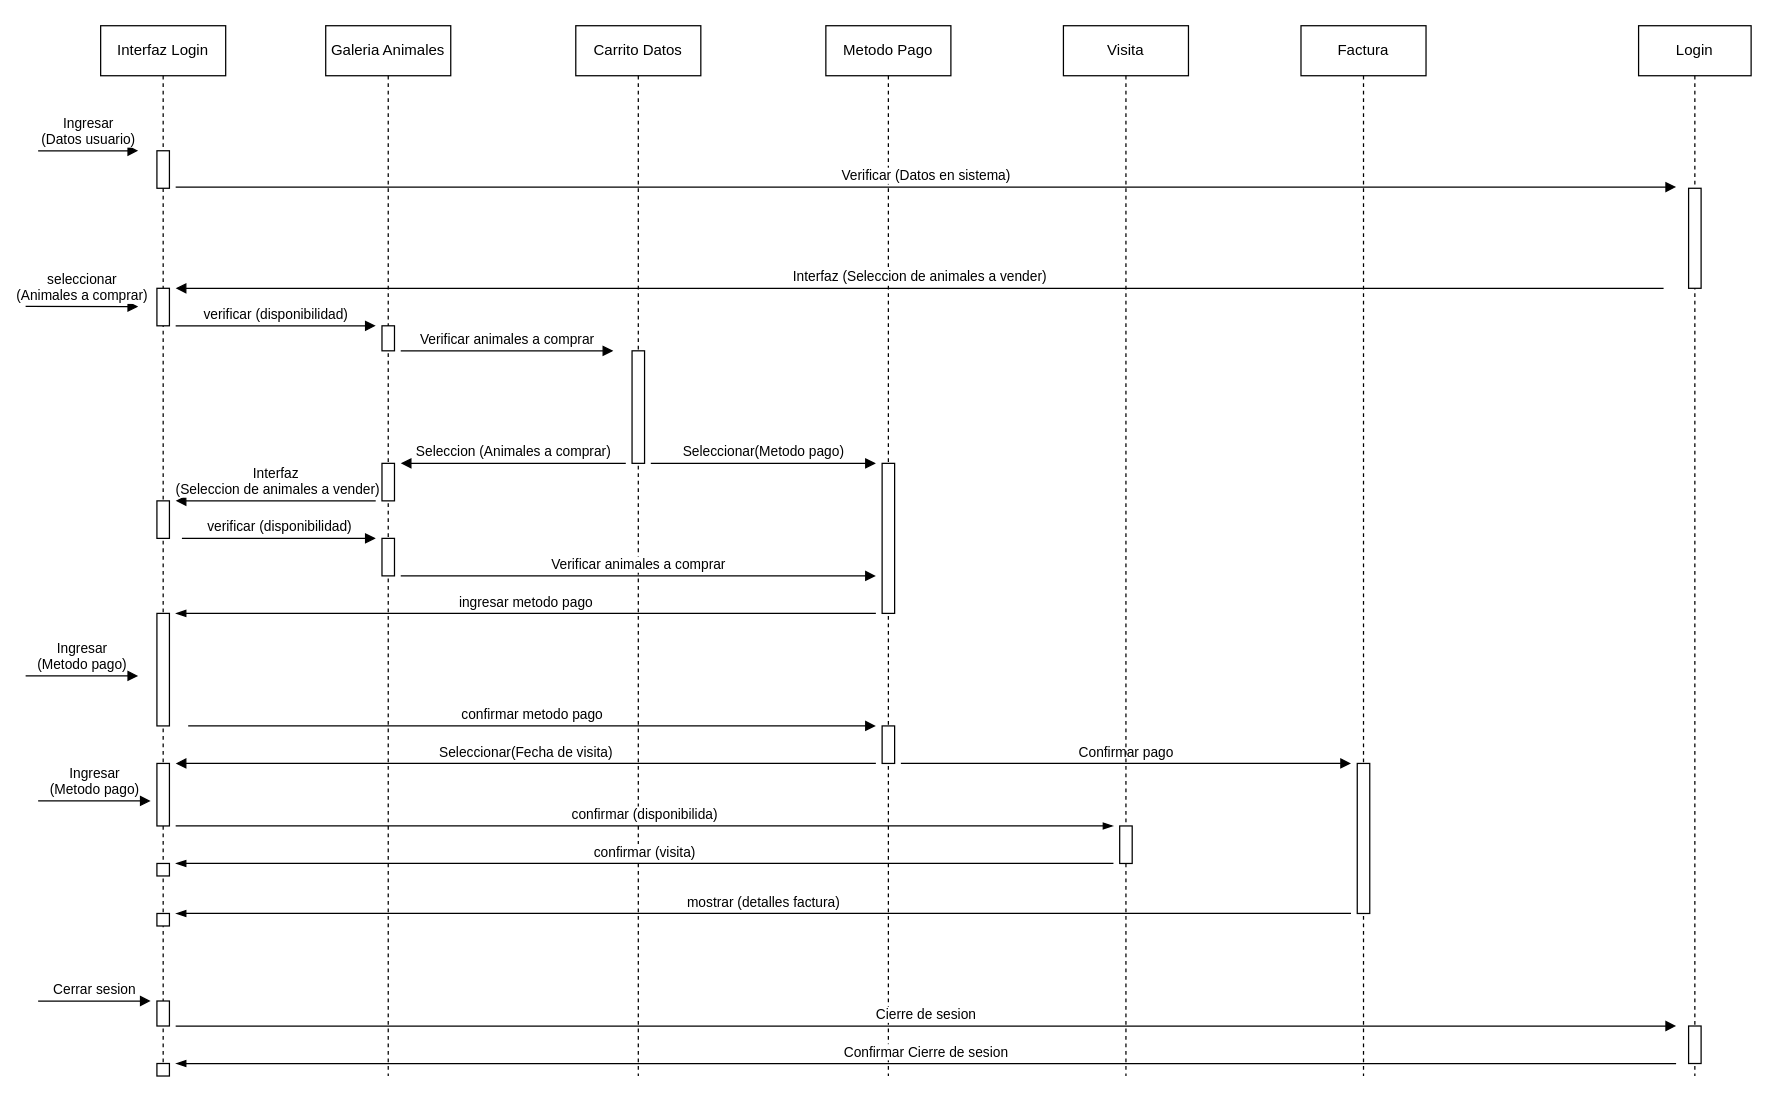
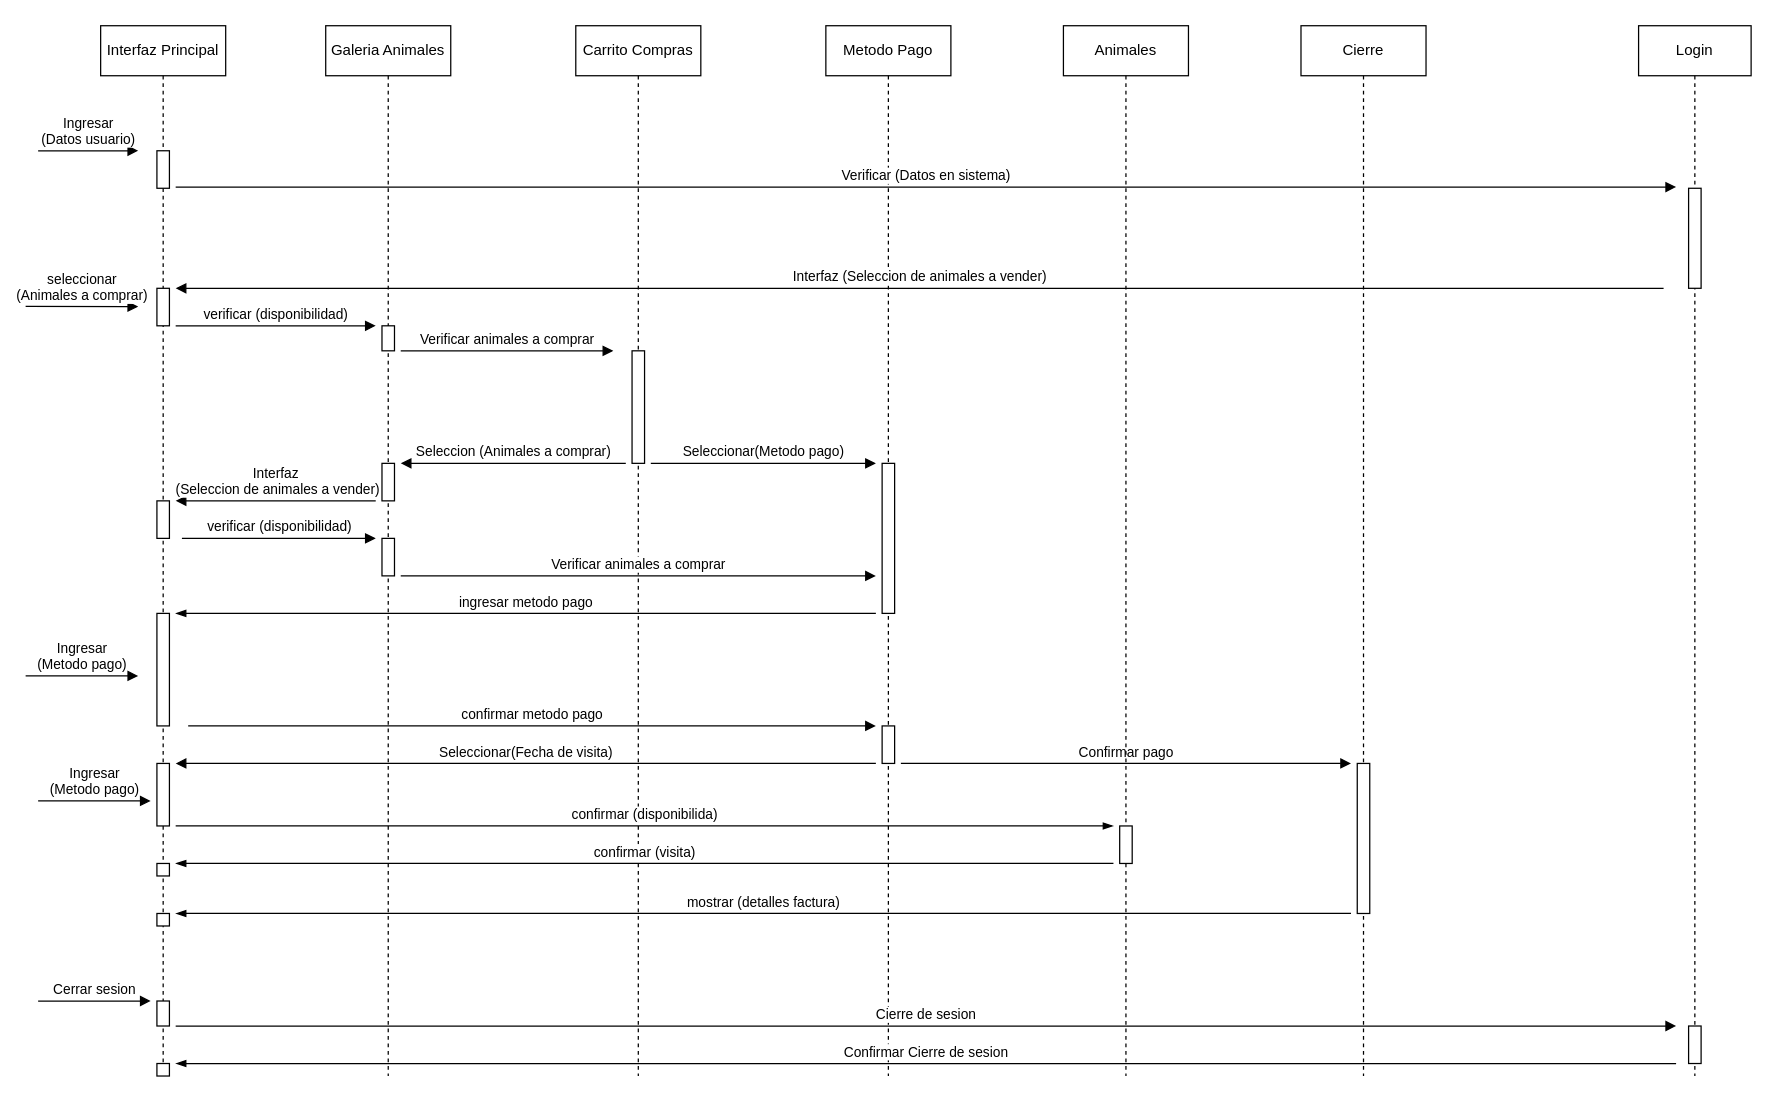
- <mxCell id="4" value="Interfaz Login" style="shape=umlLifeline;perimeter=lifelinePerimeter;whiteSpace=wrap;html=1;container=1;collapsible=0;recursiveResize=0;outlineConnect=0;" parent="1" vertex="1"><mxGeometry x="80" y="20" width="100" height="840" as="geometry" /></mxCell>
+ <mxCell id="4" value="Interfaz Principal" style="shape=umlLifeline;perimeter=lifelinePerimeter;whiteSpace=wrap;html=1;container=1;collapsible=0;recursiveResize=0;outlineConnect=0;" parent="1" vertex="1"><mxGeometry x="80" y="20" width="100" height="840" as="geometry" /></mxCell>
- <mxCell id="35" value="Carrito Datos" style="shape=umlLifeline;perimeter=lifelinePerimeter;whiteSpace=wrap;html=1;container=1;collapsible=0;recursiveResize=0;outlineConnect=0;" parent="1" vertex="1"><mxGeometry x="460" y="20" width="100" height="840" as="geometry" /></mxCell>
+ <mxCell id="35" value="Carrito Compras" style="shape=umlLifeline;perimeter=lifelinePerimeter;whiteSpace=wrap;html=1;container=1;collapsible=0;recursiveResize=0;outlineConnect=0;" parent="1" vertex="1"><mxGeometry x="460" y="20" width="100" height="840" as="geometry" /></mxCell>
- <mxCell id="31" value="Visita" style="shape=umlLifeline;perimeter=lifelinePerimeter;whiteSpace=wrap;html=1;container=1;collapsible=0;recursiveResize=0;outlineConnect=0;" vertex="1" parent="1"><mxGeometry x="850" y="20" width="100" height="840" as="geometry" /></mxCell>
+ <mxCell id="31" value="Animales" style="shape=umlLifeline;perimeter=lifelinePerimeter;whiteSpace=wrap;html=1;container=1;collapsible=0;recursiveResize=0;outlineConnect=0;" vertex="1" parent="1"><mxGeometry x="850" y="20" width="100" height="840" as="geometry" /></mxCell>
- <mxCell id="28" value="Factura" style="shape=umlLifeline;perimeter=lifelinePerimeter;whiteSpace=wrap;html=1;container=1;collapsible=0;recursiveResize=0;outlineConnect=0;" vertex="1" parent="1"><mxGeometry x="1040" y="20" width="100" height="840" as="geometry" /></mxCell>
+ <mxCell id="28" value="Cierre" style="shape=umlLifeline;perimeter=lifelinePerimeter;whiteSpace=wrap;html=1;container=1;collapsible=0;recursiveResize=0;outlineConnect=0;" vertex="1" parent="1"><mxGeometry x="1040" y="20" width="100" height="840" as="geometry" /></mxCell>
